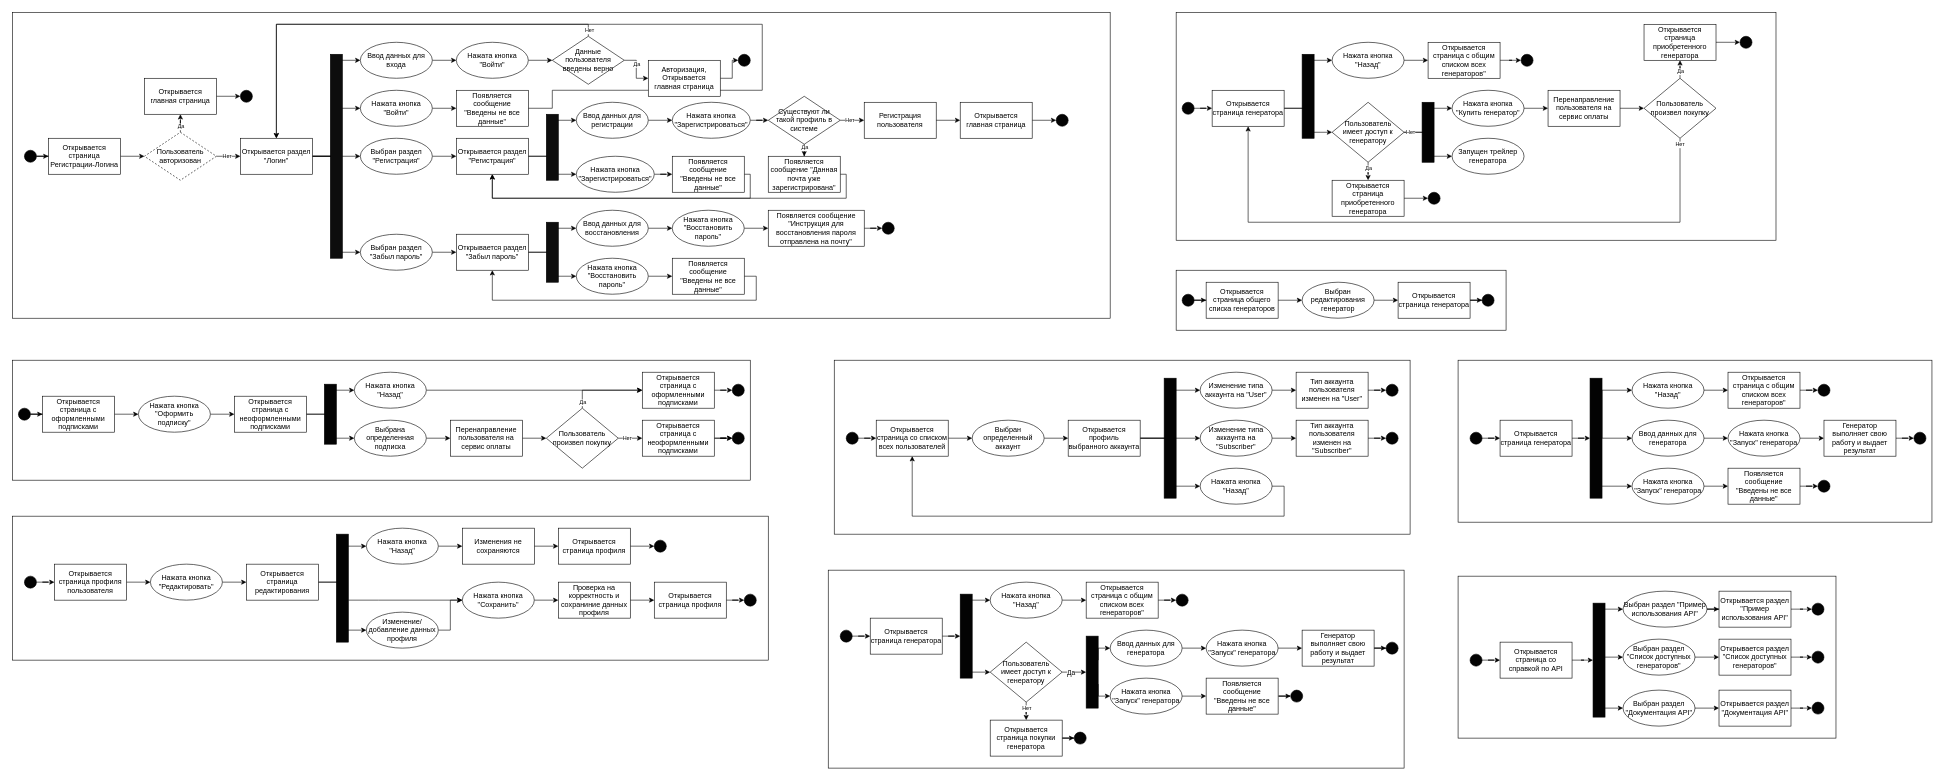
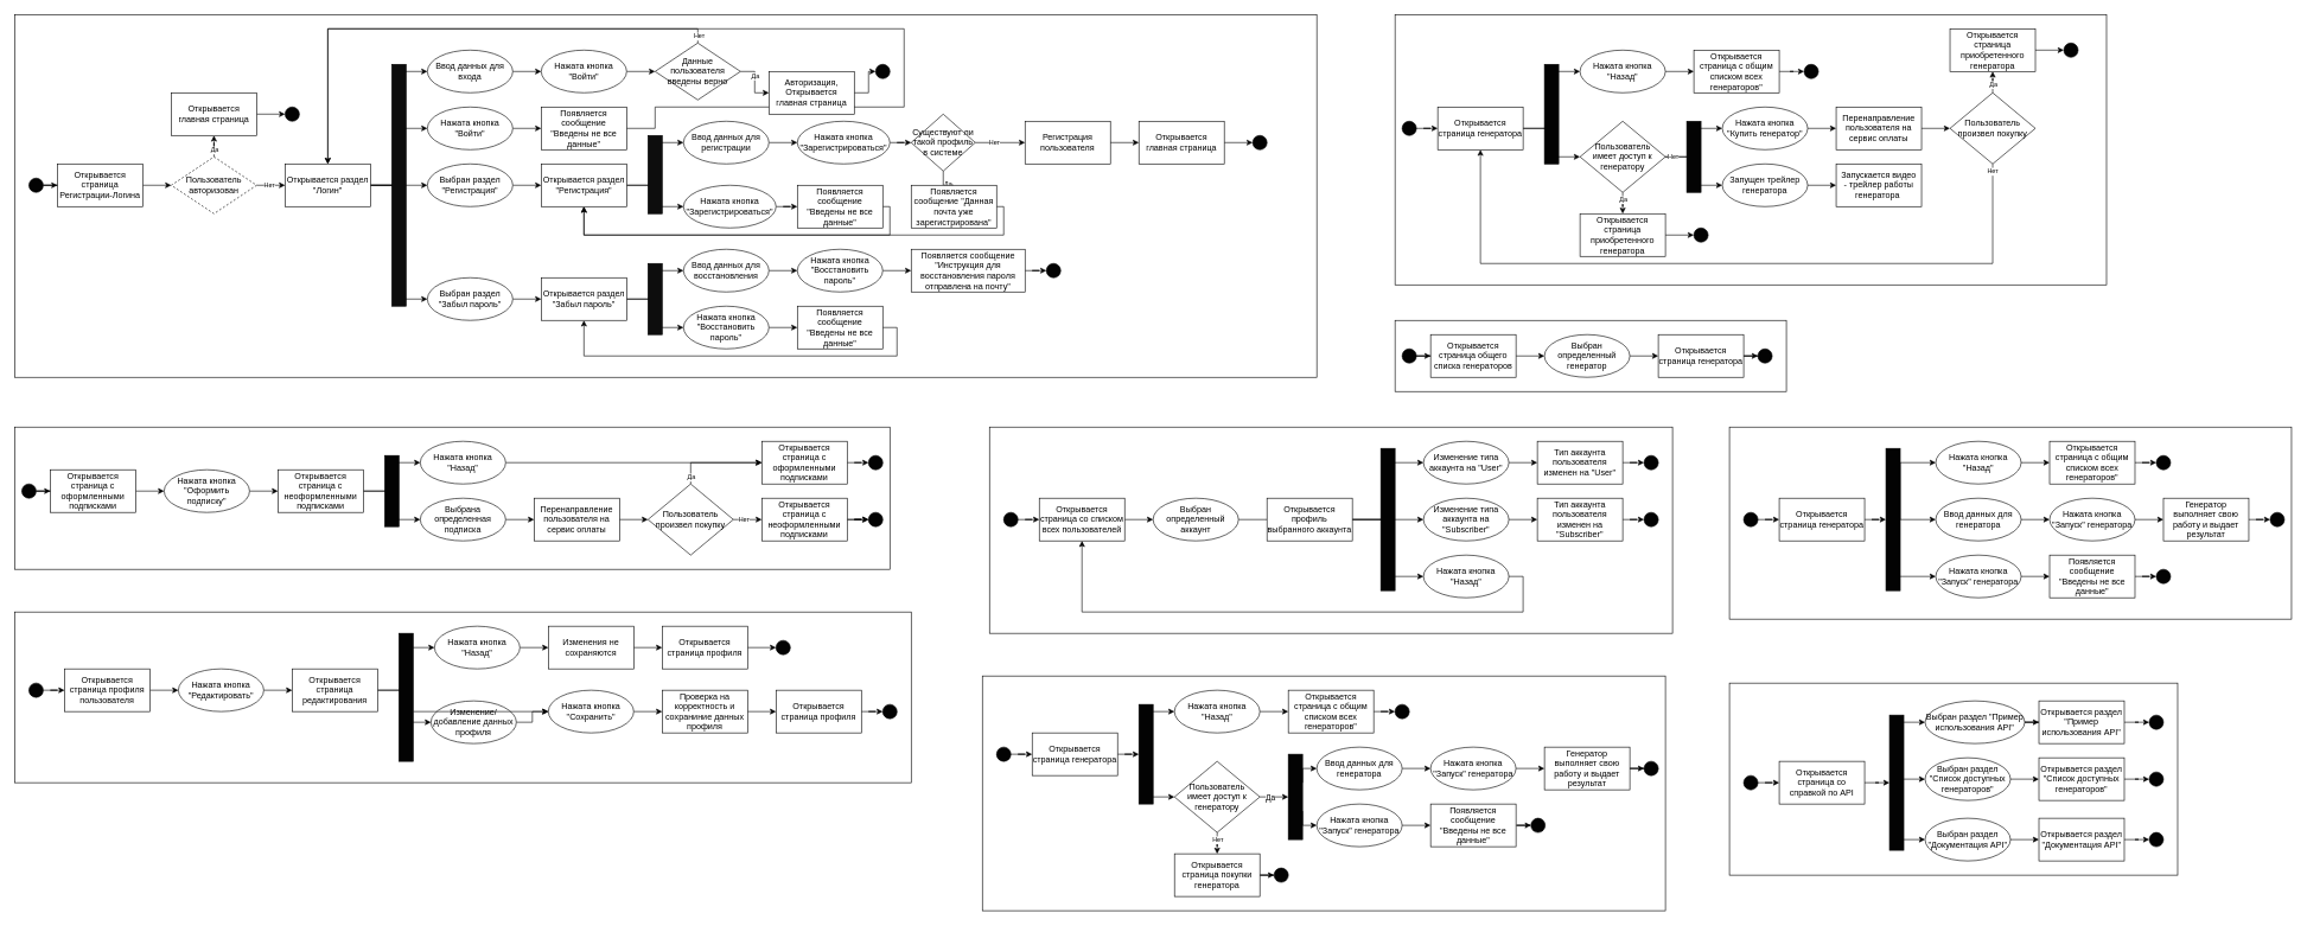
- <mxCell id="114" value="Существуют ли такой профиль в системе" style="rhombus;whiteSpace=wrap;html=1;rounded=0;spacing=2;" parent="1" vertex="1"><mxGeometry x="1280" y="160" width="120" height="80" as="geometry" /></mxCell>
+ <mxCell id="114" value="Существуют ли такой профиль в системе" style="rhombus;whiteSpace=wrap;html=1;rounded=0;spacing=2;" parent="1" vertex="1"><mxGeometry x="1280" y="160" width="90" height="80" as="geometry" /></mxCell>
+ <mxCell id="51" value="" style="edgeStyle=orthogonalEdgeStyle;rounded=0;orthogonalLoop=1;jettySize=auto;html=1;fontSize=9;endArrow=classic;endFill=1;" parent="1" source="52" target="62" edge="1"><mxGeometry relative="1" as="geometry" /></mxCell>
+ <mxCell id="62" value="Запускается видео - трейлер работы генератора&amp;nbsp;" style="whiteSpace=wrap;html=1;spacing=7;" parent="1" vertex="1"><mxGeometry x="2580" y="230" width="120" height="60" as="geometry" /></mxCell>
- <mxCell id="132" value="Выбран редактирования генератор" style="ellipse;whiteSpace=wrap;html=1;rounded=0;" parent="1" vertex="1"><mxGeometry x="2170" y="470" width="120" height="60" as="geometry" /></mxCell>
+ <mxCell id="132" value="Выбран определенный генератор" style="ellipse;whiteSpace=wrap;html=1;rounded=0;" parent="1" vertex="1"><mxGeometry x="2170" y="470" width="120" height="60" as="geometry" /></mxCell>
- <mxCell id="195" style="edgeStyle=orthogonalEdgeStyle;rounded=0;orthogonalLoop=1;jettySize=auto;html=1;entryX=0;entryY=0.5;entryDx=0;entryDy=0;fontSize=9;fontColor=none;endArrow=classic;endFill=1;" parent="1" source="196" target="200" edge="1"><mxGeometry relative="1" as="geometry" /></mxCell>
+ <mxCell id="195" style="edgeStyle=orthogonalEdgeStyle;rounded=0;orthogonalLoop=1;jettySize=auto;html=1;entryX=0;entryY=0.5;entryDx=0;entryDy=0;fontSize=9;fontColor=none;endArrow=none;endFill=1;" parent="1" source="196" target="200" edge="1"><mxGeometry relative="1" as="geometry" /></mxCell>
- <mxCell id="145" value="Изменение/добавление данных профиля" style="ellipse;whiteSpace=wrap;html=1;rounded=0;" parent="1" vertex="1"><mxGeometry x="610" y="1020" width="120" height="60" as="geometry" /></mxCell>
+ <mxCell id="145" value="Изменение/добавление данных профиля" style="ellipse;whiteSpace=wrap;html=1;rounded=0;" parent="1" vertex="1"><mxGeometry x="605" y="985" width="120" height="60" as="geometry" /></mxCell>
